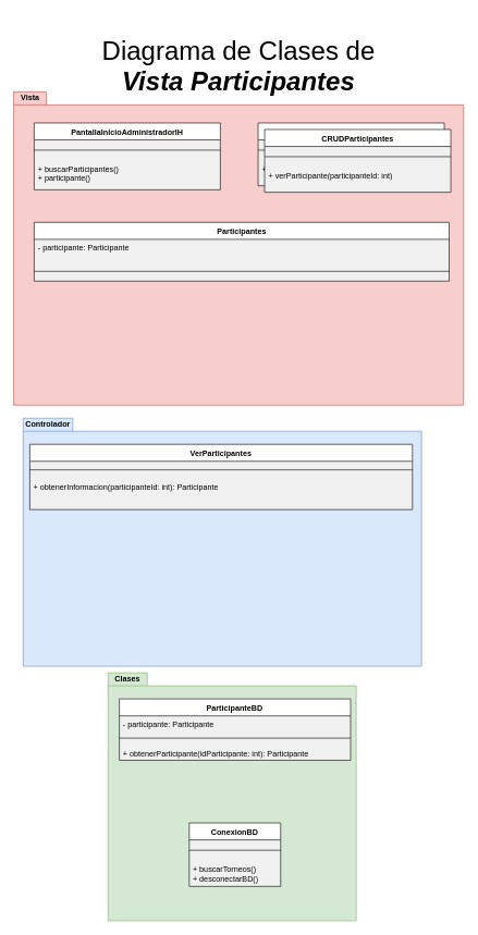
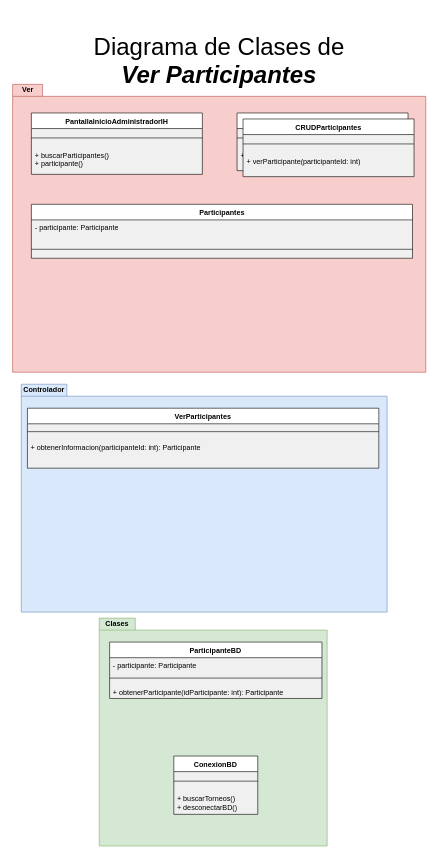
- <mxCell id="27" value="&lt;font style=&quot;font-size: 40px;&quot;&gt;Diagrama de Clases de&lt;b&gt;&lt;br&gt;&lt;i&gt;Vista Participantes&lt;/i&gt;&lt;/b&gt;&lt;/font&gt;" style="text;html=1;strokeColor=none;fillColor=none;align=center;verticalAlign=middle;whiteSpace=wrap;rounded=0;" vertex="1" parent="1"><mxGeometry x="115" y="20" width="500" height="160" as="geometry" /></mxCell>
+ <mxCell id="27" value="&lt;font style=&quot;font-size: 40px;&quot;&gt;Diagrama de Clases de&lt;b&gt;&lt;br&gt;&lt;i&gt;Ver Participantes&lt;/i&gt;&lt;/b&gt;&lt;/font&gt;" style="text;html=1;strokeColor=none;fillColor=none;align=center;verticalAlign=middle;whiteSpace=wrap;rounded=0;" vertex="1" parent="1"><mxGeometry x="115" y="20" width="500" height="160" as="geometry" /></mxCell>
- <mxCell id="16" value="Vista" style="shape=folder;fontStyle=1;tabWidth=50;tabHeight=20;tabPosition=left;html=1;boundedLbl=1;labelInHeader=1;container=1;collapsible=0;whiteSpace=wrap;fillColor=#f8cecc;strokeColor=#b85450;" vertex="1" parent="1"><mxGeometry x="20.5" y="140" width="689" height="480" as="geometry" /></mxCell>
+ <mxCell id="16" value="Ver" style="shape=folder;fontStyle=1;tabWidth=50;tabHeight=20;tabPosition=left;html=1;boundedLbl=1;labelInHeader=1;container=1;collapsible=0;whiteSpace=wrap;fillColor=#f8cecc;strokeColor=#b85450;" vertex="1" parent="1"><mxGeometry x="20.5" y="140" width="689" height="480" as="geometry" /></mxCell>
